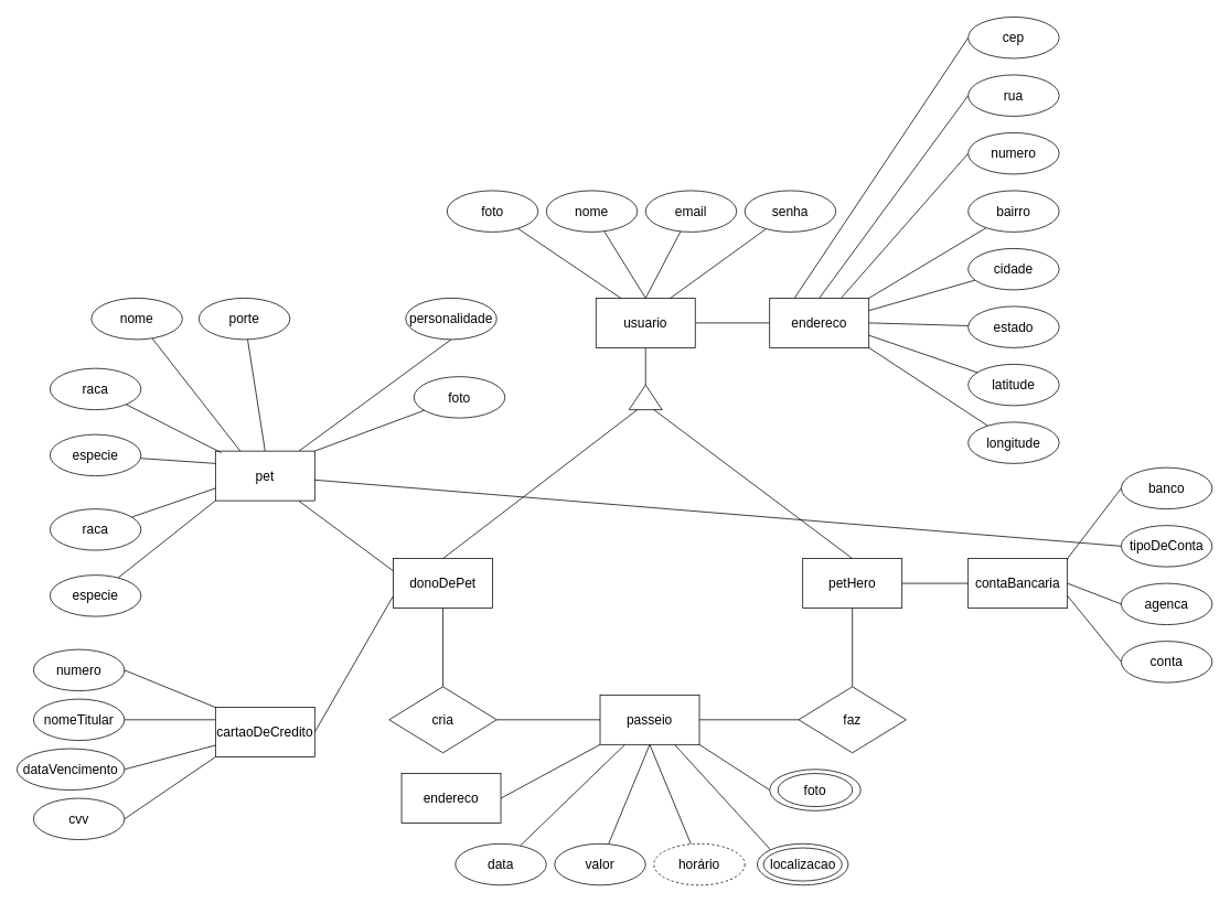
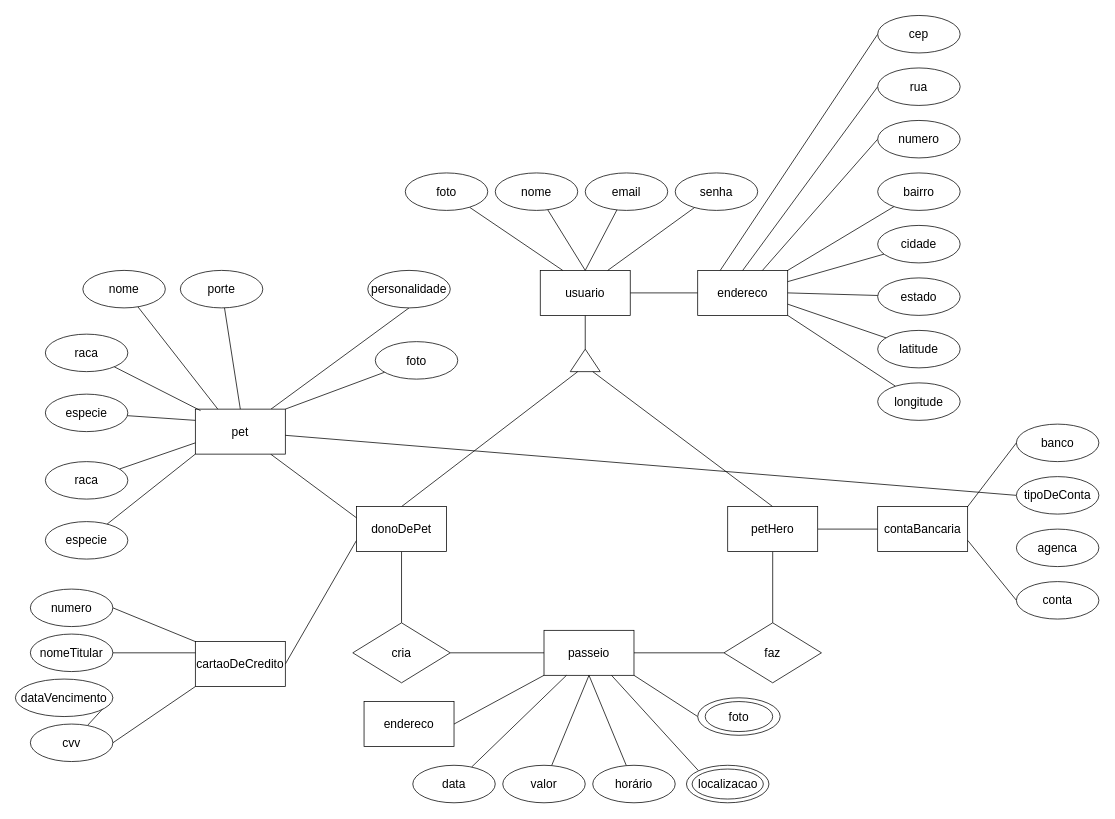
- <mxCell id="46" style="edgeStyle=none;rounded=0;orthogonalLoop=1;jettySize=auto;html=1;entryX=1;entryY=0.5;entryDx=0;entryDy=0;endArrow=none;endFill=0;exitX=0;exitY=0.5;exitDx=0;exitDy=0;" edge="1" parent="1" source="47" target="18"><mxGeometry relative="1" as="geometry" /></mxCell>
- <mxCell id="67" style="edgeStyle=none;rounded=0;orthogonalLoop=1;jettySize=auto;html=1;endArrow=none;endFill=0;exitX=1;exitY=0.5;exitDx=0;exitDy=0;" edge="1" parent="1" source="68" target="17"><mxGeometry relative="1" as="geometry" /></mxCell>
+ <mxCell id="67" style="edgeStyle=none;rounded=0;orthogonalLoop=1;jettySize=auto;html=1;endArrow=none;endFill=0;exitX=1;exitY=0.5;exitDx=0;exitDy=0;" edge="1" parent="1" source="68" target="70"><mxGeometry relative="1" as="geometry" /></mxCell>
- <mxCell id="82" value="horário" style="ellipse;whiteSpace=wrap;html=1;fontSize=16;dashed=1;" vertex="1" parent="1"><mxGeometry x="790" y="1020" width="110" height="50" as="geometry" /></mxCell>
+ <mxCell id="82" value="horário" style="ellipse;whiteSpace=wrap;html=1;fontSize=16;" vertex="1" parent="1"><mxGeometry x="790" y="1020" width="110" height="50" as="geometry" /></mxCell>
